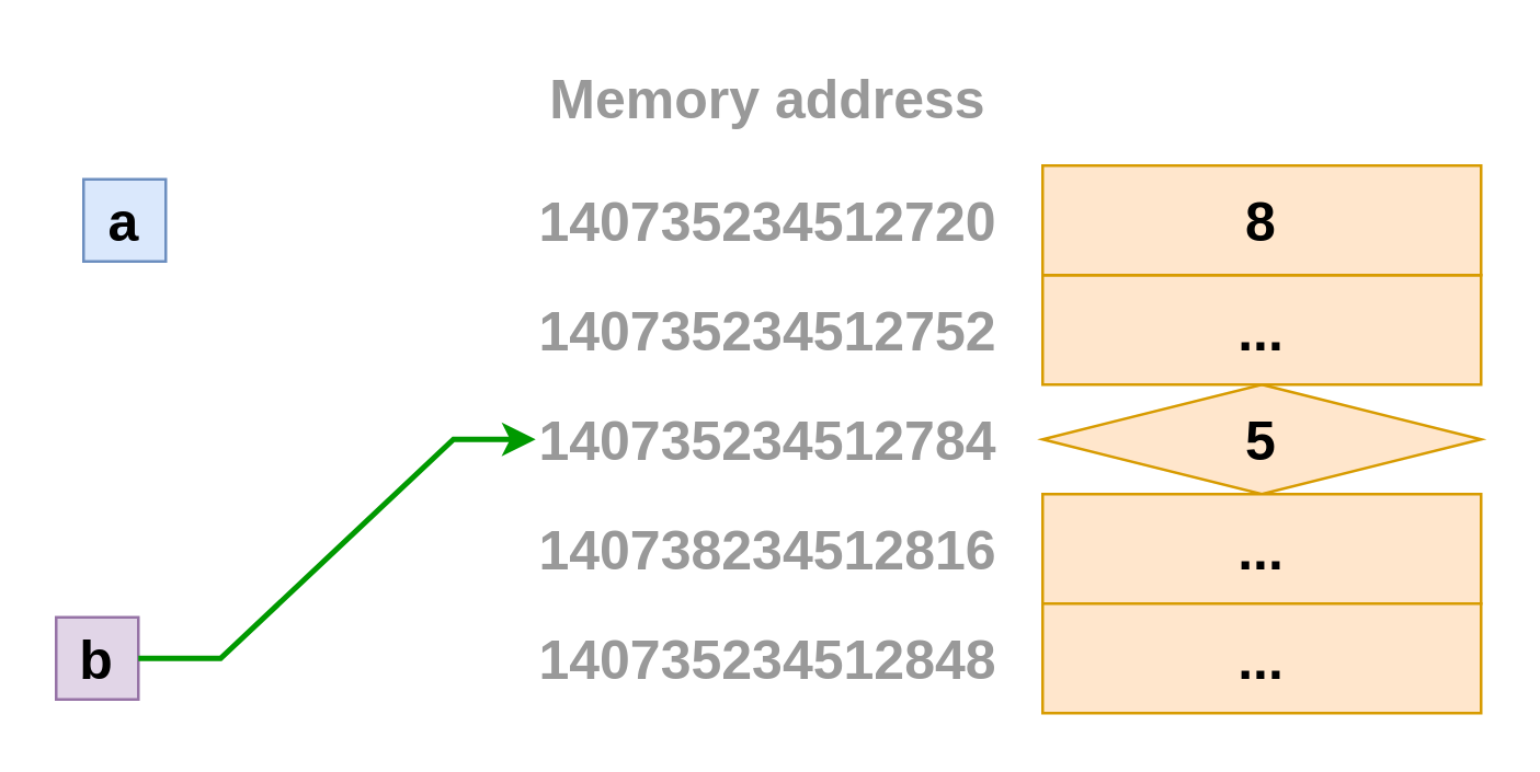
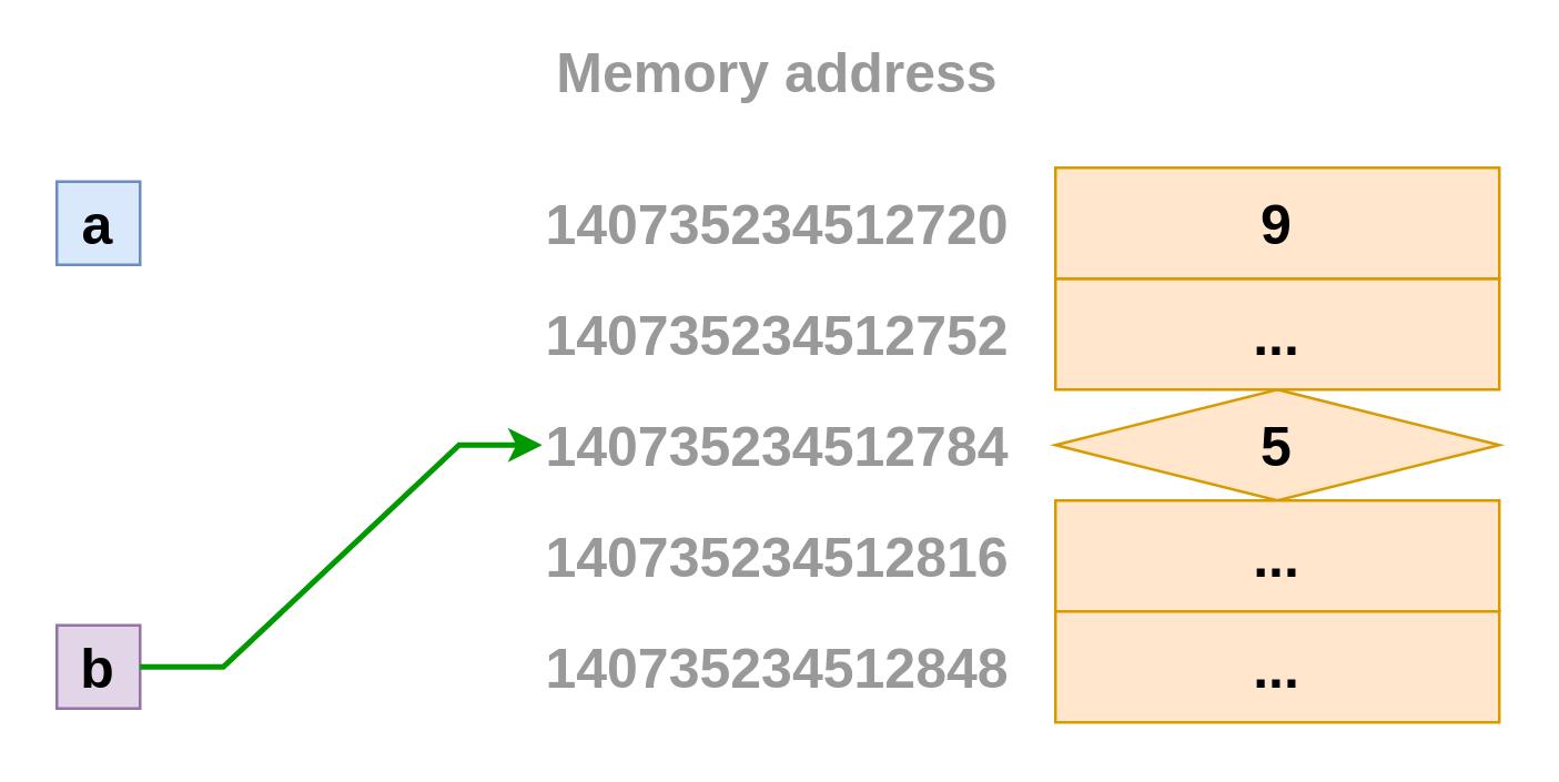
- <mxCell id="13" value="&lt;b&gt;&lt;font color=&quot;#999999&quot;&gt;Memory address&lt;/font&gt;&lt;/b&gt;" style="text;html=1;strokeColor=none;fillColor=none;align=center;verticalAlign=middle;whiteSpace=wrap;rounded=0;fontSize=20;" parent="1" vertex="1"><mxGeometry x="195" y="20" width="170" height="30" as="geometry" /></mxCell>
+ <mxCell id="13" value="&lt;b&gt;&lt;font color=&quot;#999999&quot;&gt;Memory address&lt;/font&gt;&lt;/b&gt;" style="text;html=1;strokeColor=none;fillColor=none;align=center;verticalAlign=middle;whiteSpace=wrap;rounded=0;fontSize=20;" parent="1" vertex="1"><mxGeometry x="195" y="10" width="170" height="30" as="geometry" /></mxCell>
- <mxCell id="2" value="&lt;font style=&quot;font-size: 20px&quot;&gt;&lt;b&gt;a&lt;/b&gt;&lt;/font&gt;" style="text;html=1;strokeColor=#6c8ebf;fillColor=#dae8fc;align=center;verticalAlign=middle;whiteSpace=wrap;rounded=0;" parent="1" vertex="1"><mxGeometry x="30" y="65" width="30" height="30" as="geometry" /></mxCell>
+ <mxCell id="2" value="&lt;font style=&quot;font-size: 20px&quot;&gt;&lt;b&gt;a&lt;/b&gt;&lt;/font&gt;" style="text;html=1;strokeColor=#6c8ebf;fillColor=#dae8fc;align=center;verticalAlign=middle;whiteSpace=wrap;rounded=0;" parent="1" vertex="1"><mxGeometry x="20" y="65" width="30" height="30" as="geometry" /></mxCell>
- <mxCell id="6" value="&lt;b&gt;8&lt;/b&gt;" style="rounded=0;whiteSpace=wrap;html=1;fontSize=20;fillColor=#ffe6cc;strokeColor=#d79b00;" parent="1" vertex="1"><mxGeometry x="380" y="60" width="160" height="40" as="geometry" /></mxCell>
+ <mxCell id="6" value="&lt;b&gt;9&lt;/b&gt;" style="rounded=0;whiteSpace=wrap;html=1;fontSize=20;fillColor=#ffe6cc;strokeColor=#d79b00;" parent="1" vertex="1"><mxGeometry x="380" y="60" width="160" height="40" as="geometry" /></mxCell>
- <mxCell id="11" value="&lt;b&gt;140738234512816&lt;/b&gt;" style="text;html=1;strokeColor=none;fillColor=none;align=center;verticalAlign=middle;whiteSpace=wrap;rounded=0;fontSize=20;fontColor=#999999;" parent="1" vertex="1"><mxGeometry x="250" y="185" width="60" height="30" as="geometry" /></mxCell>
+ <mxCell id="11" value="&lt;b&gt;140735234512816&lt;/b&gt;" style="text;html=1;strokeColor=none;fillColor=none;align=center;verticalAlign=middle;whiteSpace=wrap;rounded=0;fontSize=20;fontColor=#999999;" parent="1" vertex="1"><mxGeometry x="250" y="185" width="60" height="30" as="geometry" /></mxCell>
